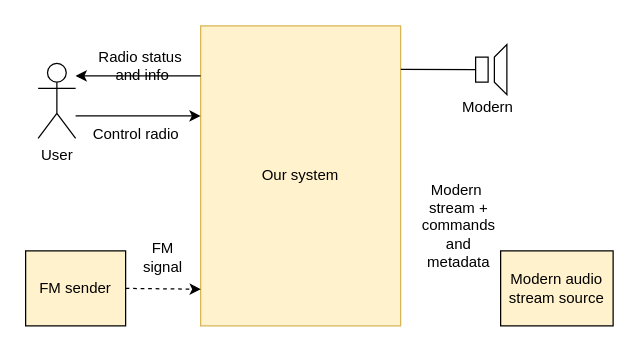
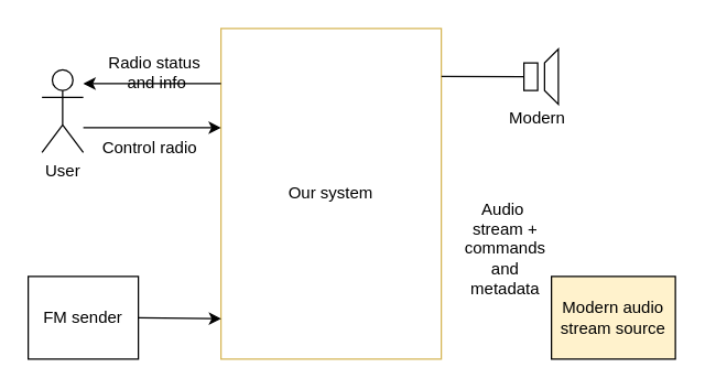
- <mxCell id="2" value="Our system" style="rounded=0;whiteSpace=wrap;html=1;fillColor=#fff2cc;strokeColor=#d6b656;" parent="1" vertex="1"><mxGeometry x="160" y="20" width="160" height="240" as="geometry" /></mxCell>
+ <mxCell id="2" value="Our system" style="rounded=0;whiteSpace=wrap;html=1;fillColor=#ffffff;strokeColor=#d6b656;" parent="1" vertex="1"><mxGeometry x="160" y="20" width="160" height="240" as="geometry" /></mxCell>
- <mxCell id="16" value="Modern&lt;br&gt;&amp;nbsp;stream +&lt;br&gt;&amp;nbsp;commands&lt;br&gt;&amp;nbsp;and&lt;br&gt;&amp;nbsp;metadata" style="text;html=1;strokeColor=none;fillColor=none;align=center;verticalAlign=middle;whiteSpace=wrap;rounded=0;" parent="1" vertex="1"><mxGeometry x="330" y="140" width="70" height="80" as="geometry" /></mxCell>
+ <mxCell id="16" value="Audio&lt;br&gt;&amp;nbsp;stream +&lt;br&gt;&amp;nbsp;commands&lt;br&gt;&amp;nbsp;and&lt;br&gt;&amp;nbsp;metadata" style="text;html=1;strokeColor=none;fillColor=none;align=center;verticalAlign=middle;whiteSpace=wrap;rounded=0;" parent="1" vertex="1"><mxGeometry x="330" y="140" width="70" height="80" as="geometry" /></mxCell>
- <mxCell id="15" value="FM &lt;br&gt;signal" style="text;html=1;strokeColor=none;fillColor=none;align=center;verticalAlign=middle;whiteSpace=wrap;rounded=0;" parent="1" vertex="1"><mxGeometry x="100" y="190" width="60" height="30" as="geometry" /></mxCell>
- <mxCell id="12" value="FM sender" style="rounded=0;whiteSpace=wrap;html=1;fillColor=#fff2cc;" parent="1" vertex="1"><mxGeometry x="20" y="200" width="80" height="60" as="geometry" /></mxCell>
+ <mxCell id="12" value="FM sender" style="rounded=0;whiteSpace=wrap;html=1;" parent="1" vertex="1"><mxGeometry x="20" y="200" width="80" height="60" as="geometry" /></mxCell>
- <mxCell id="14" value="" style="endArrow=classic;html=1;rounded=0;exitX=1;exitY=0.5;exitDx=0;exitDy=0;entryX=0.001;entryY=0.878;entryDx=0;entryDy=0;entryPerimeter=0;dashed=1;" parent="1" source="12" target="2" edge="1"><mxGeometry width="50" height="50" relative="1" as="geometry"><mxPoint x="130" y="220" as="sourcePoint" /><mxPoint x="180" y="170" as="targetPoint" /></mxGeometry></mxCell>
+ <mxCell id="14" value="" style="endArrow=classic;html=1;rounded=0;exitX=1;exitY=0.5;exitDx=0;exitDy=0;entryX=0.001;entryY=0.878;entryDx=0;entryDy=0;entryPerimeter=0;" parent="1" source="12" target="2" edge="1"><mxGeometry width="50" height="50" relative="1" as="geometry"><mxPoint x="130" y="220" as="sourcePoint" /><mxPoint x="180" y="170" as="targetPoint" /></mxGeometry></mxCell>
